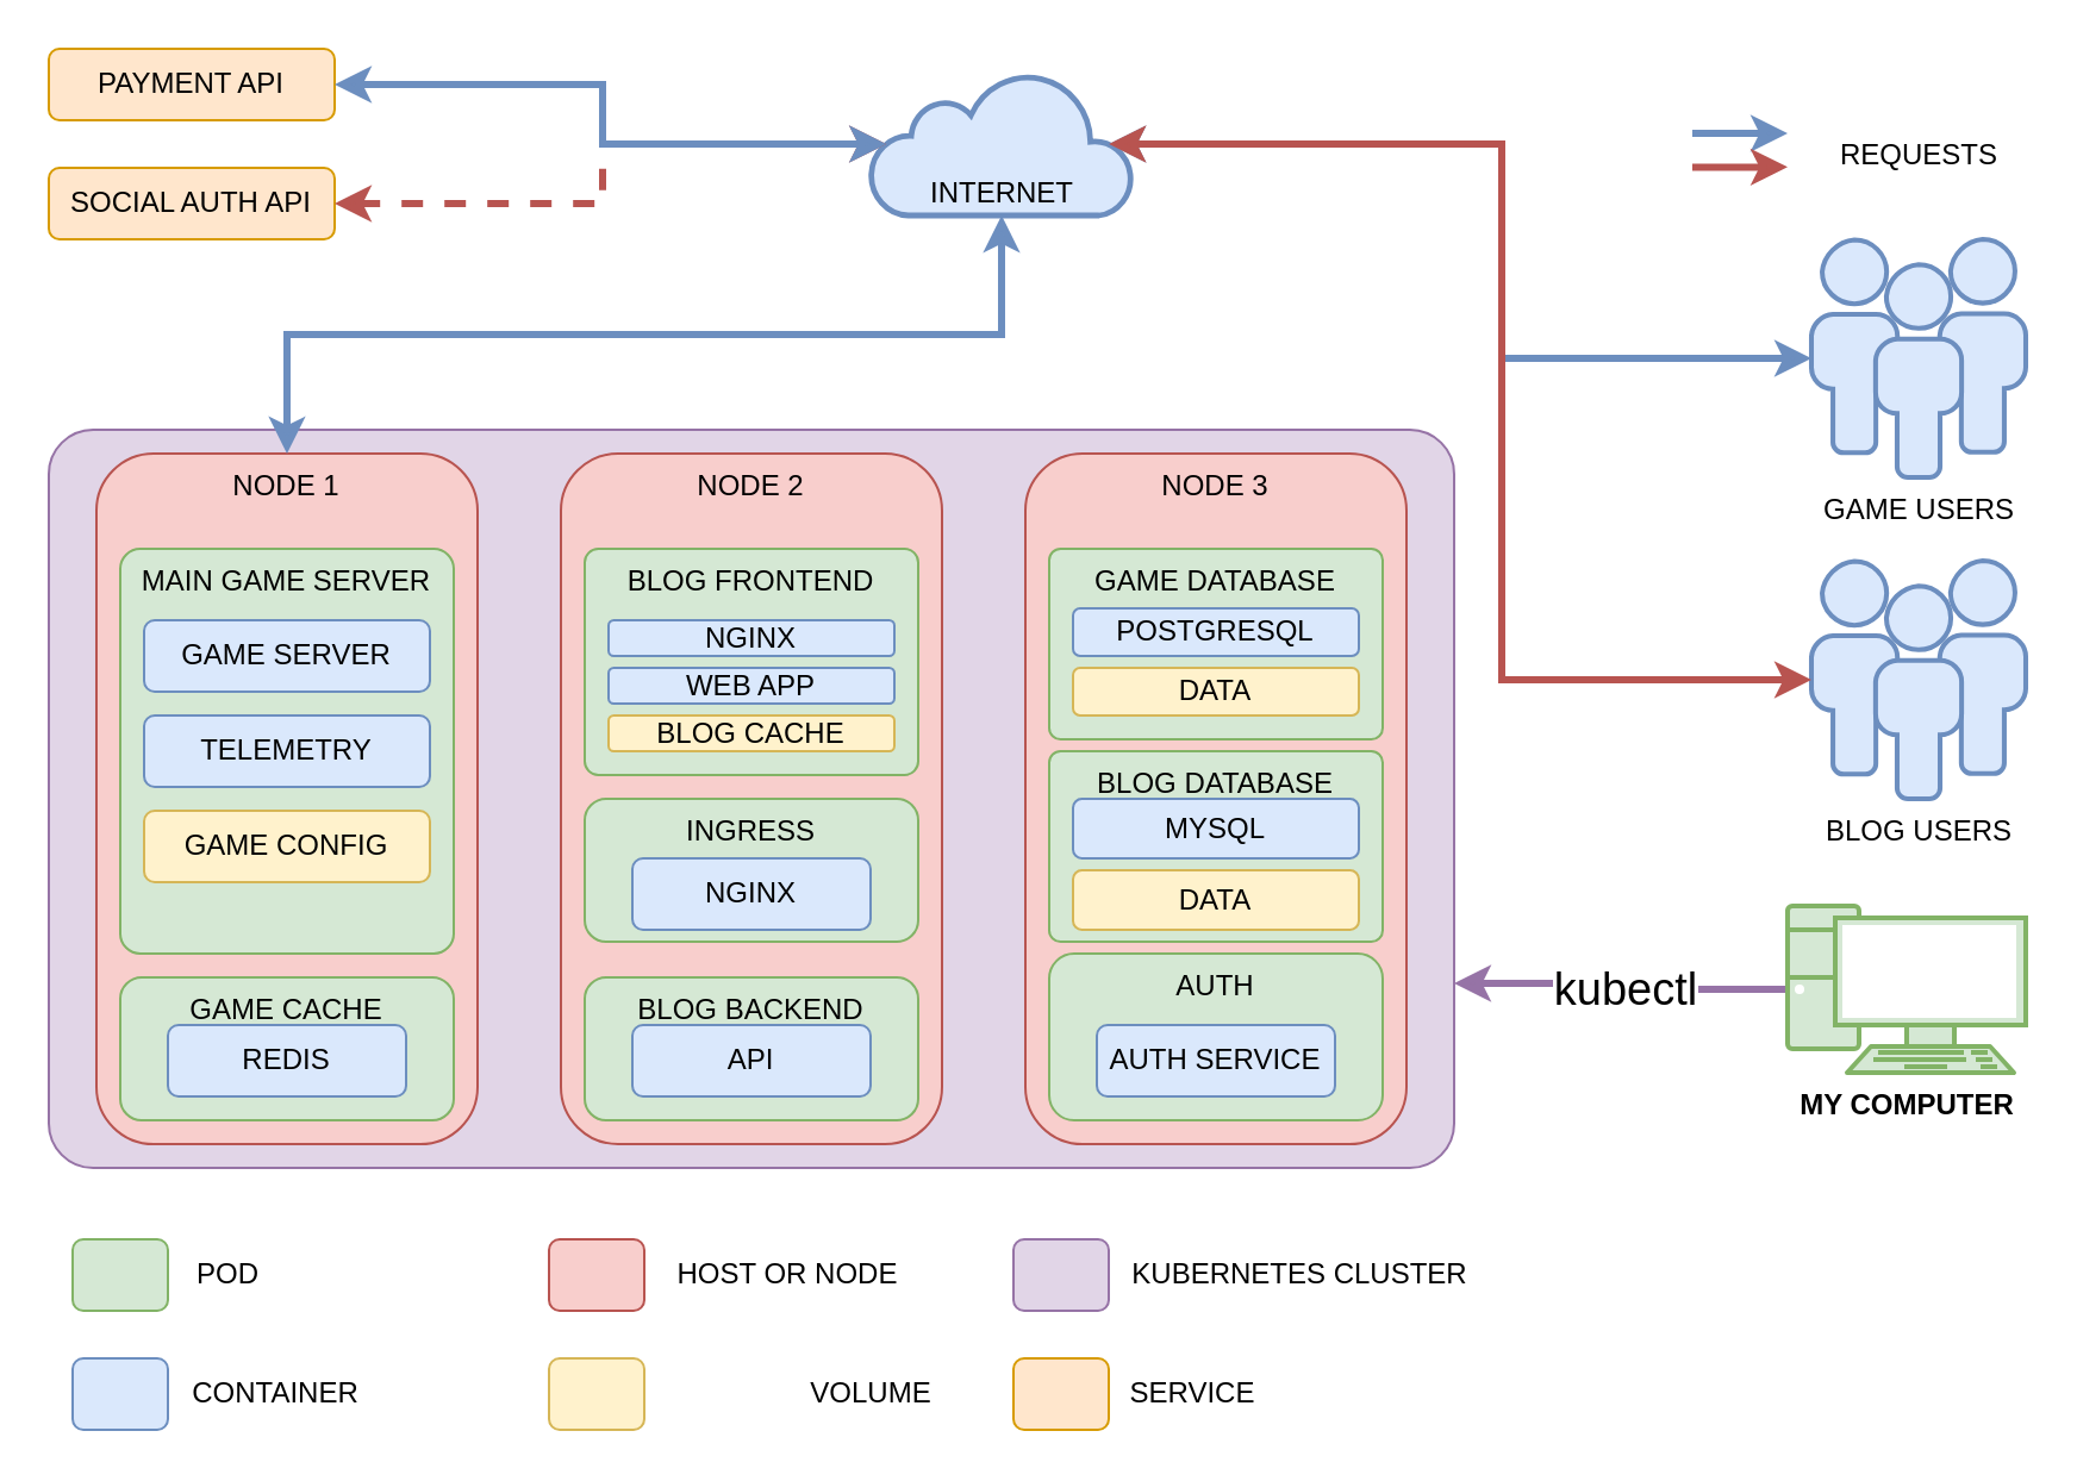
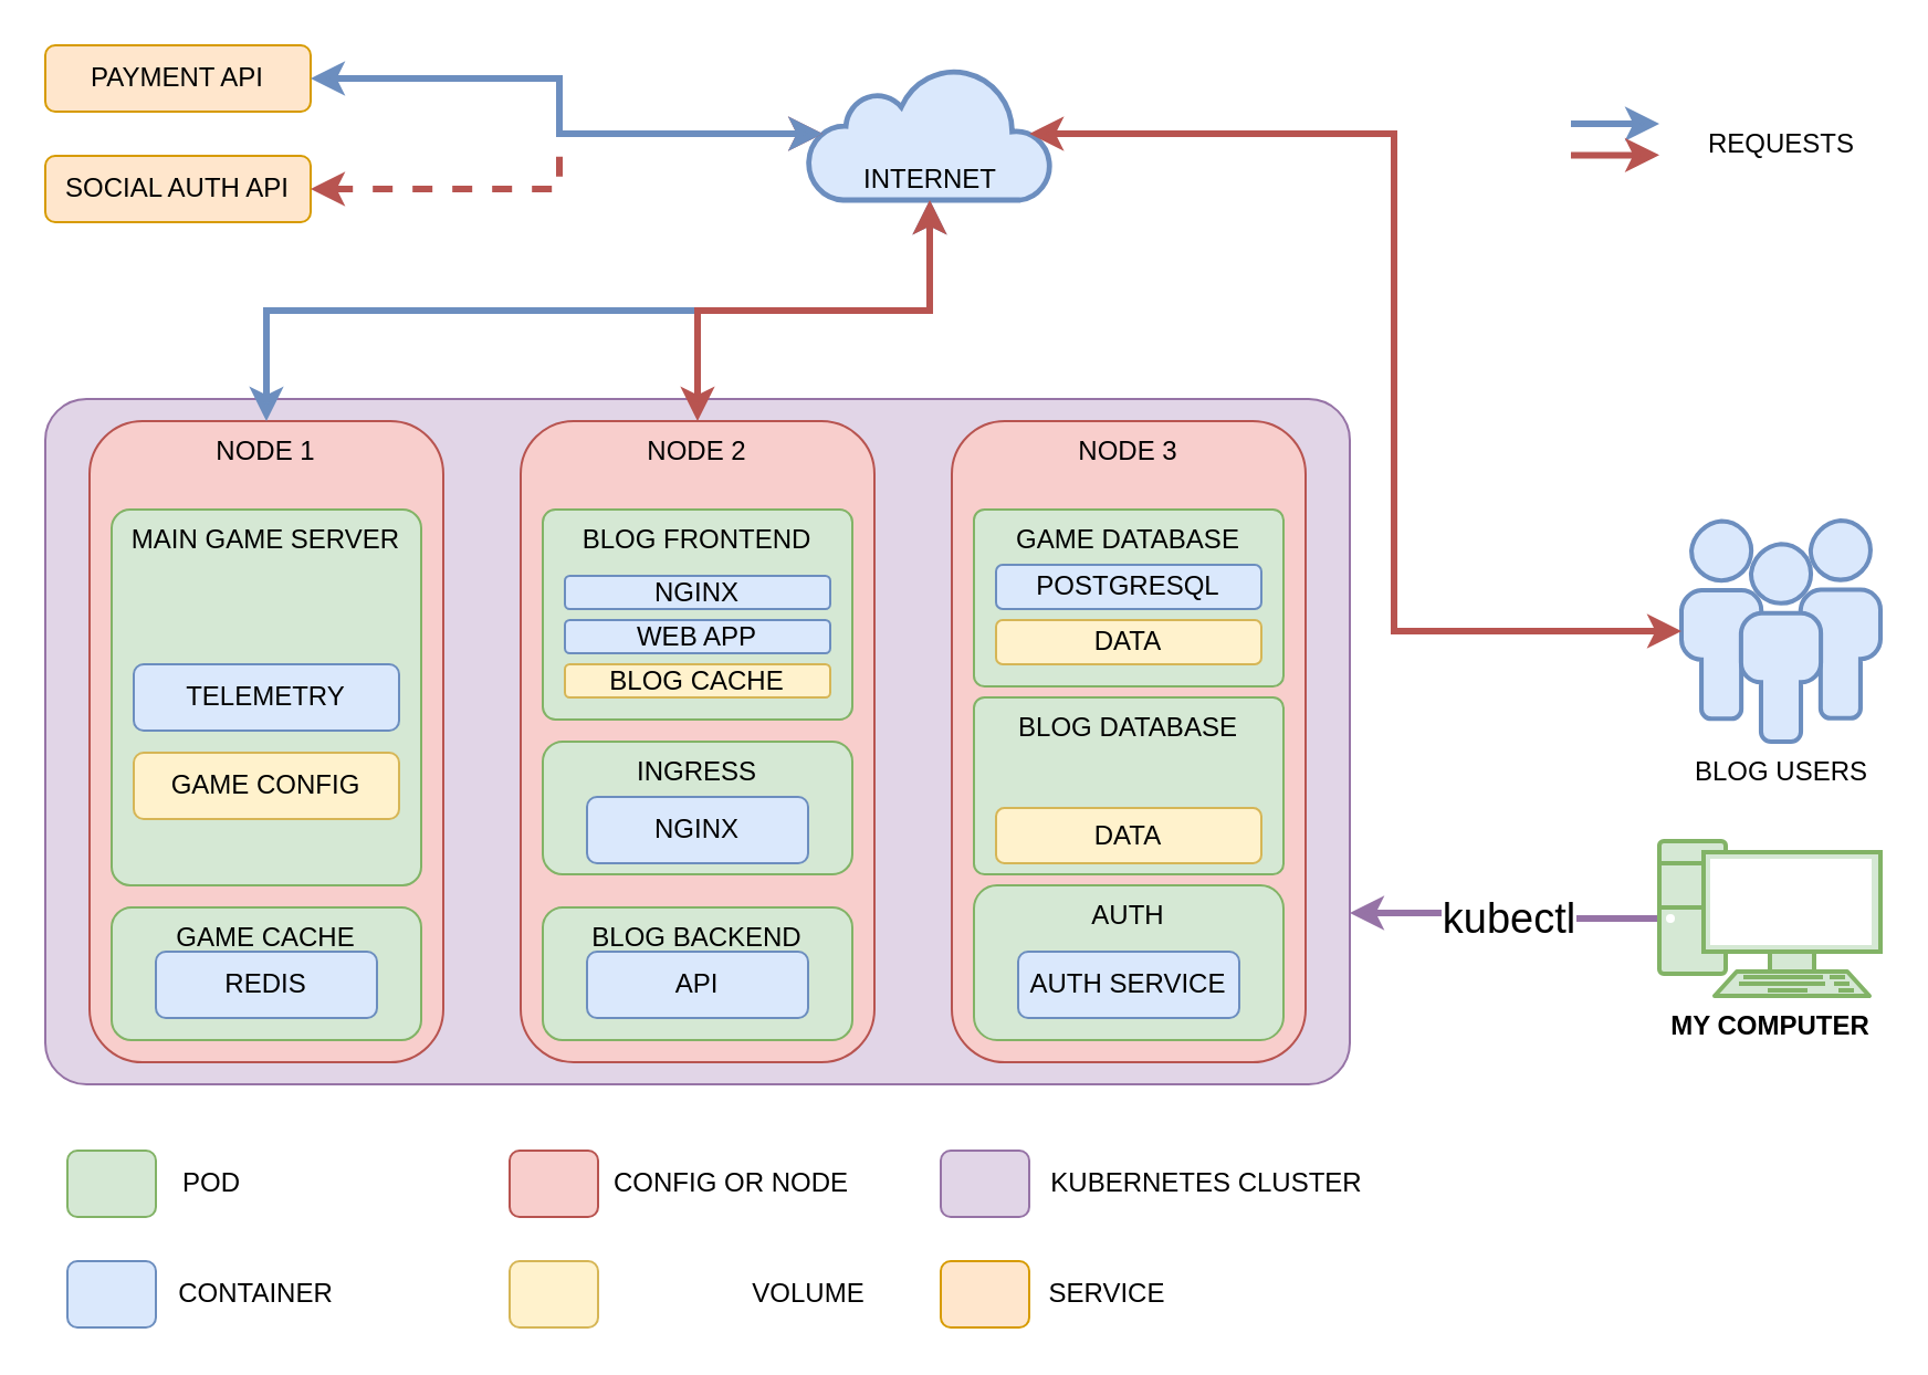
- <mxCell id="50" style="edgeStyle=orthogonalEdgeStyle;rounded=0;orthogonalLoop=1;jettySize=auto;html=1;exitX=0;exitY=0.5;exitDx=0;exitDy=0;exitPerimeter=0;entryX=0.91;entryY=0.5;entryDx=0;entryDy=0;entryPerimeter=0;fillColor=#dae8fc;strokeColor=#6c8ebf;strokeWidth=3;startArrow=classic;startFill=1;" edge="1" parent="1" source="44" target="39"><mxGeometry relative="1" as="geometry"><Array as="points"><mxPoint x="630" y="150" /><mxPoint x="630" y="60" /></Array></mxGeometry></mxCell>
- <mxCell id="44" value="GAME USERS" style="verticalAlign=top;verticalLabelPosition=bottom;labelPosition=center;align=center;html=1;outlineConnect=0;gradientDirection=north;strokeWidth=2;shape=mxgraph.networks.users;fillColor=#dae8fc;strokeColor=#6c8ebf;" vertex="1" parent="1"><mxGeometry x="760" y="100" width="90" height="100" as="geometry" /></mxCell>
+ <mxCell id="47" style="edgeStyle=orthogonalEdgeStyle;rounded=0;orthogonalLoop=1;jettySize=auto;html=1;exitX=0.5;exitY=0;exitDx=0;exitDy=0;entryX=0.5;entryY=1;entryDx=0;entryDy=0;entryPerimeter=0;fillColor=#f8cecc;strokeColor=#b85450;strokeWidth=3;startArrow=classic;startFill=1;" edge="1" parent="1" source="14" target="39"><mxGeometry relative="1" as="geometry" /></mxCell>
- <mxCell id="18" value="GAME SERVER" style="rounded=1;whiteSpace=wrap;html=1;fillColor=#dae8fc;strokeColor=#6c8ebf;" vertex="1" parent="1"><mxGeometry x="60" y="260" width="120" height="30" as="geometry" /></mxCell>
- <mxCell id="33" value="MYSQL" style="rounded=1;whiteSpace=wrap;html=1;fillColor=#dae8fc;strokeColor=#6c8ebf;" vertex="1" parent="1"><mxGeometry x="450" y="335" width="120" height="25" as="geometry" /></mxCell>
- <mxCell id="9" value="HOST OR NODE" style="text;html=1;align=center;verticalAlign=middle;resizable=0;points=[];autosize=1;strokeColor=none;fillColor=none;" vertex="1" parent="1"><mxGeometry x="270" y="520" width="120" height="30" as="geometry" /></mxCell>
+ <mxCell id="9" value="CONFIG OR NODE" style="text;html=1;align=center;verticalAlign=middle;resizable=0;points=[];autosize=1;strokeColor=none;fillColor=none;" vertex="1" parent="1"><mxGeometry x="270" y="520" width="120" height="30" as="geometry" /></mxCell>
